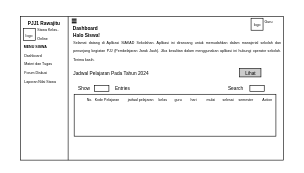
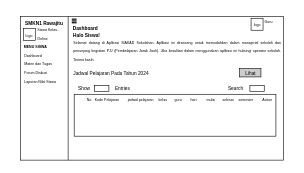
- <mxCell id="13" value="&lt;font style=&quot;font-size: 8px;&quot;&gt;&lt;b&gt;PJJ1 Rawajitu&lt;/b&gt;&lt;/font&gt;" style="text;html=1;strokeColor=none;fillColor=none;align=center;verticalAlign=middle;whiteSpace=wrap;rounded=0;movable=1;resizable=1;rotatable=1;deletable=1;editable=1;locked=0;connectable=1;" parent="1" vertex="1"><mxGeometry x="38" y="32" width="70" height="10" as="geometry" /></mxCell>
+ <mxCell id="13" value="&lt;font style=&quot;font-size: 8px;&quot;&gt;&lt;b&gt;SMKN1 Rawajitu&lt;/b&gt;&lt;/font&gt;" style="text;html=1;strokeColor=none;fillColor=none;align=center;verticalAlign=middle;whiteSpace=wrap;rounded=0;movable=1;resizable=1;rotatable=1;deletable=1;editable=1;locked=0;connectable=1;" parent="1" vertex="1"><mxGeometry x="38" y="32" width="70" height="10" as="geometry" /></mxCell>
